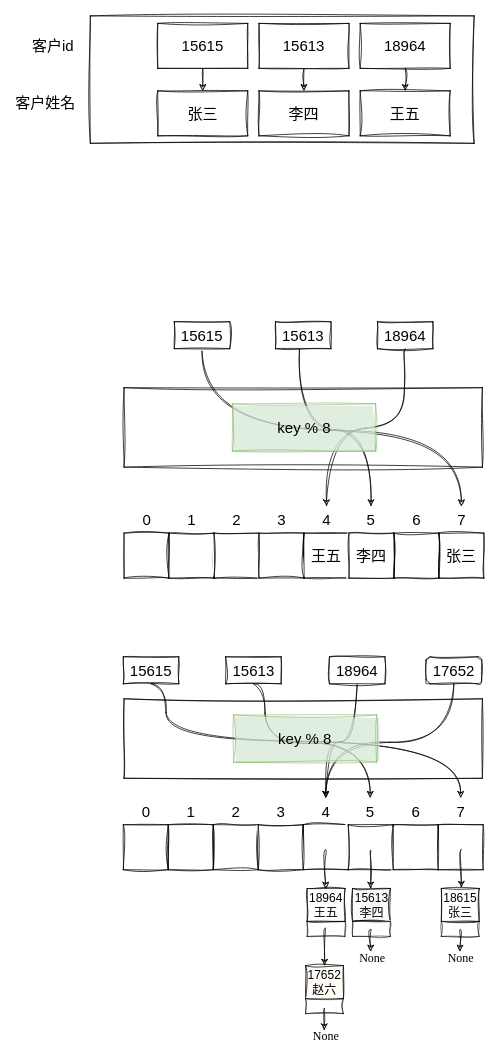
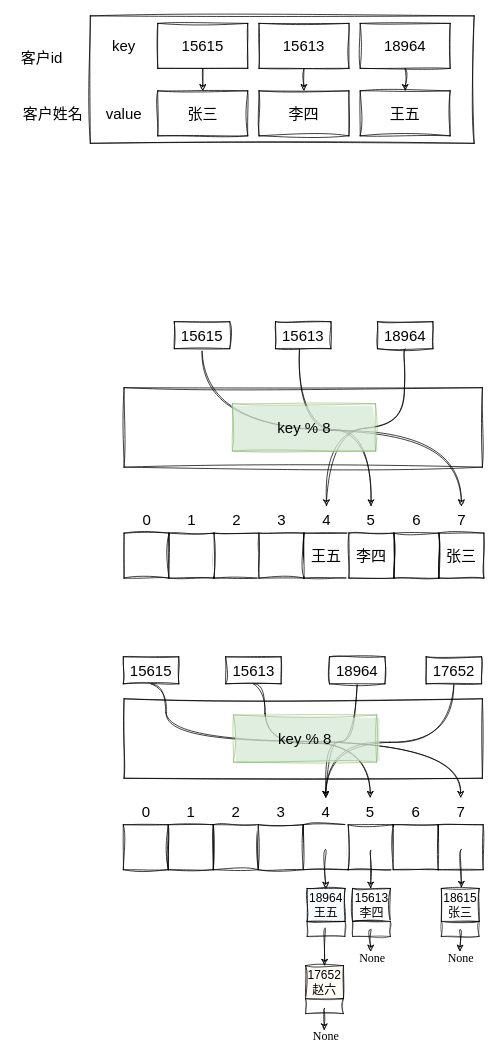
- <mxCell id="5" value="客户id" style="text;html=1;align=center;verticalAlign=middle;resizable=0;points=[];autosize=1;strokeColor=none;fillColor=none;fontSize=20;fontFamily=Helvetica;hachureGap=4;sketch=1;curveFitting=1;jiggle=2;" vertex="1" parent="1"><mxGeometry x="33" y="42" width="74" height="36" as="geometry" /></mxCell>
+ <mxCell id="5" value="客户id" style="text;html=1;align=center;verticalAlign=middle;resizable=0;points=[];autosize=1;strokeColor=none;fillColor=none;fontSize=20;fontFamily=Helvetica;hachureGap=4;sketch=1;curveFitting=1;jiggle=2;" vertex="1" parent="1"><mxGeometry x="18" y="57" width="74" height="36" as="geometry" /></mxCell>
+ <mxCell id="14" value="key" style="text;html=1;strokeColor=none;fillColor=none;align=center;verticalAlign=middle;whiteSpace=wrap;rounded=0;hachureGap=4;fontFamily=Helvetica;fontSize=20;sketch=1;curveFitting=1;jiggle=2;" vertex="1" parent="1"><mxGeometry x="135" y="45" width="60" height="30" as="geometry" /></mxCell>
- <mxCell id="6" value="客户姓名" style="text;html=1;align=center;verticalAlign=middle;resizable=0;points=[];autosize=1;strokeColor=none;fillColor=none;fontSize=20;fontFamily=Helvetica;hachureGap=4;sketch=1;curveFitting=1;jiggle=2;" vertex="1" parent="1"><mxGeometry x="10" y="115" width="100" height="40" as="geometry" /></mxCell>
+ <mxCell id="6" value="客户姓名" style="text;html=1;align=center;verticalAlign=middle;resizable=0;points=[];autosize=1;strokeColor=none;fillColor=none;fontSize=20;fontFamily=Helvetica;hachureGap=4;sketch=1;curveFitting=1;jiggle=2;" vertex="1" parent="1"><mxGeometry x="20" y="130" width="100" height="40" as="geometry" /></mxCell>
+ <mxCell id="15" value="value" style="text;html=1;strokeColor=none;fillColor=none;align=center;verticalAlign=middle;whiteSpace=wrap;rounded=0;hachureGap=4;fontFamily=Helvetica;fontSize=20;sketch=1;curveFitting=1;jiggle=2;" vertex="1" parent="1"><mxGeometry x="135" y="135" width="60" height="30" as="geometry" /></mxCell>
- <mxCell id="64" value="17652" style="whiteSpace=wrap;html=1;hachureGap=4;fontFamily=Helvetica;fontSize=20;sketch=1;curveFitting=1;jiggle=2;rounded=1;" vertex="1" parent="1"><mxGeometry x="568" y="875" width="74" height="36" as="geometry" /></mxCell>
+ <mxCell id="64" value="17652" style="rounded=0;whiteSpace=wrap;html=1;hachureGap=4;fontFamily=Helvetica;fontSize=20;sketch=1;curveFitting=1;jiggle=2;" vertex="1" parent="1"><mxGeometry x="568" y="875" width="74" height="36" as="geometry" /></mxCell>
- <mxCell id="71" value="18964&lt;br&gt;王五" style="rounded=0;whiteSpace=wrap;html=1;hachureGap=4;fontFamily=Helvetica;fontSize=16;sketch=1;curveFitting=1;jiggle=2;" vertex="1" parent="1"><mxGeometry x="409.25" y="1184" width="50.5" height="44" as="geometry" /></mxCell>
+ <mxCell id="71" value="18964&lt;br&gt;王五" style="rounded=0;whiteSpace=wrap;html=1;hachureGap=4;fontFamily=Helvetica;fontSize=16;sketch=1;curveFitting=1;jiggle=2;fillColor=#dae8fc;" vertex="1" parent="1"><mxGeometry x="409.25" y="1184" width="50.5" height="44" as="geometry" /></mxCell>
- <mxCell id="70" value="15613&lt;br&gt;李四" style="rounded=0;whiteSpace=wrap;html=1;hachureGap=4;fontFamily=Helvetica;fontSize=16;sketch=1;curveFitting=1;jiggle=2;fillColor=#d5e8d4;" vertex="1" parent="1"><mxGeometry x="469.75" y="1184" width="50.5" height="44" as="geometry" /></mxCell>
+ <mxCell id="70" value="15613&lt;br&gt;李四" style="rounded=0;whiteSpace=wrap;html=1;hachureGap=4;fontFamily=Helvetica;fontSize=16;sketch=1;curveFitting=1;jiggle=2;" vertex="1" parent="1"><mxGeometry x="469.75" y="1184" width="50.5" height="44" as="geometry" /></mxCell>
